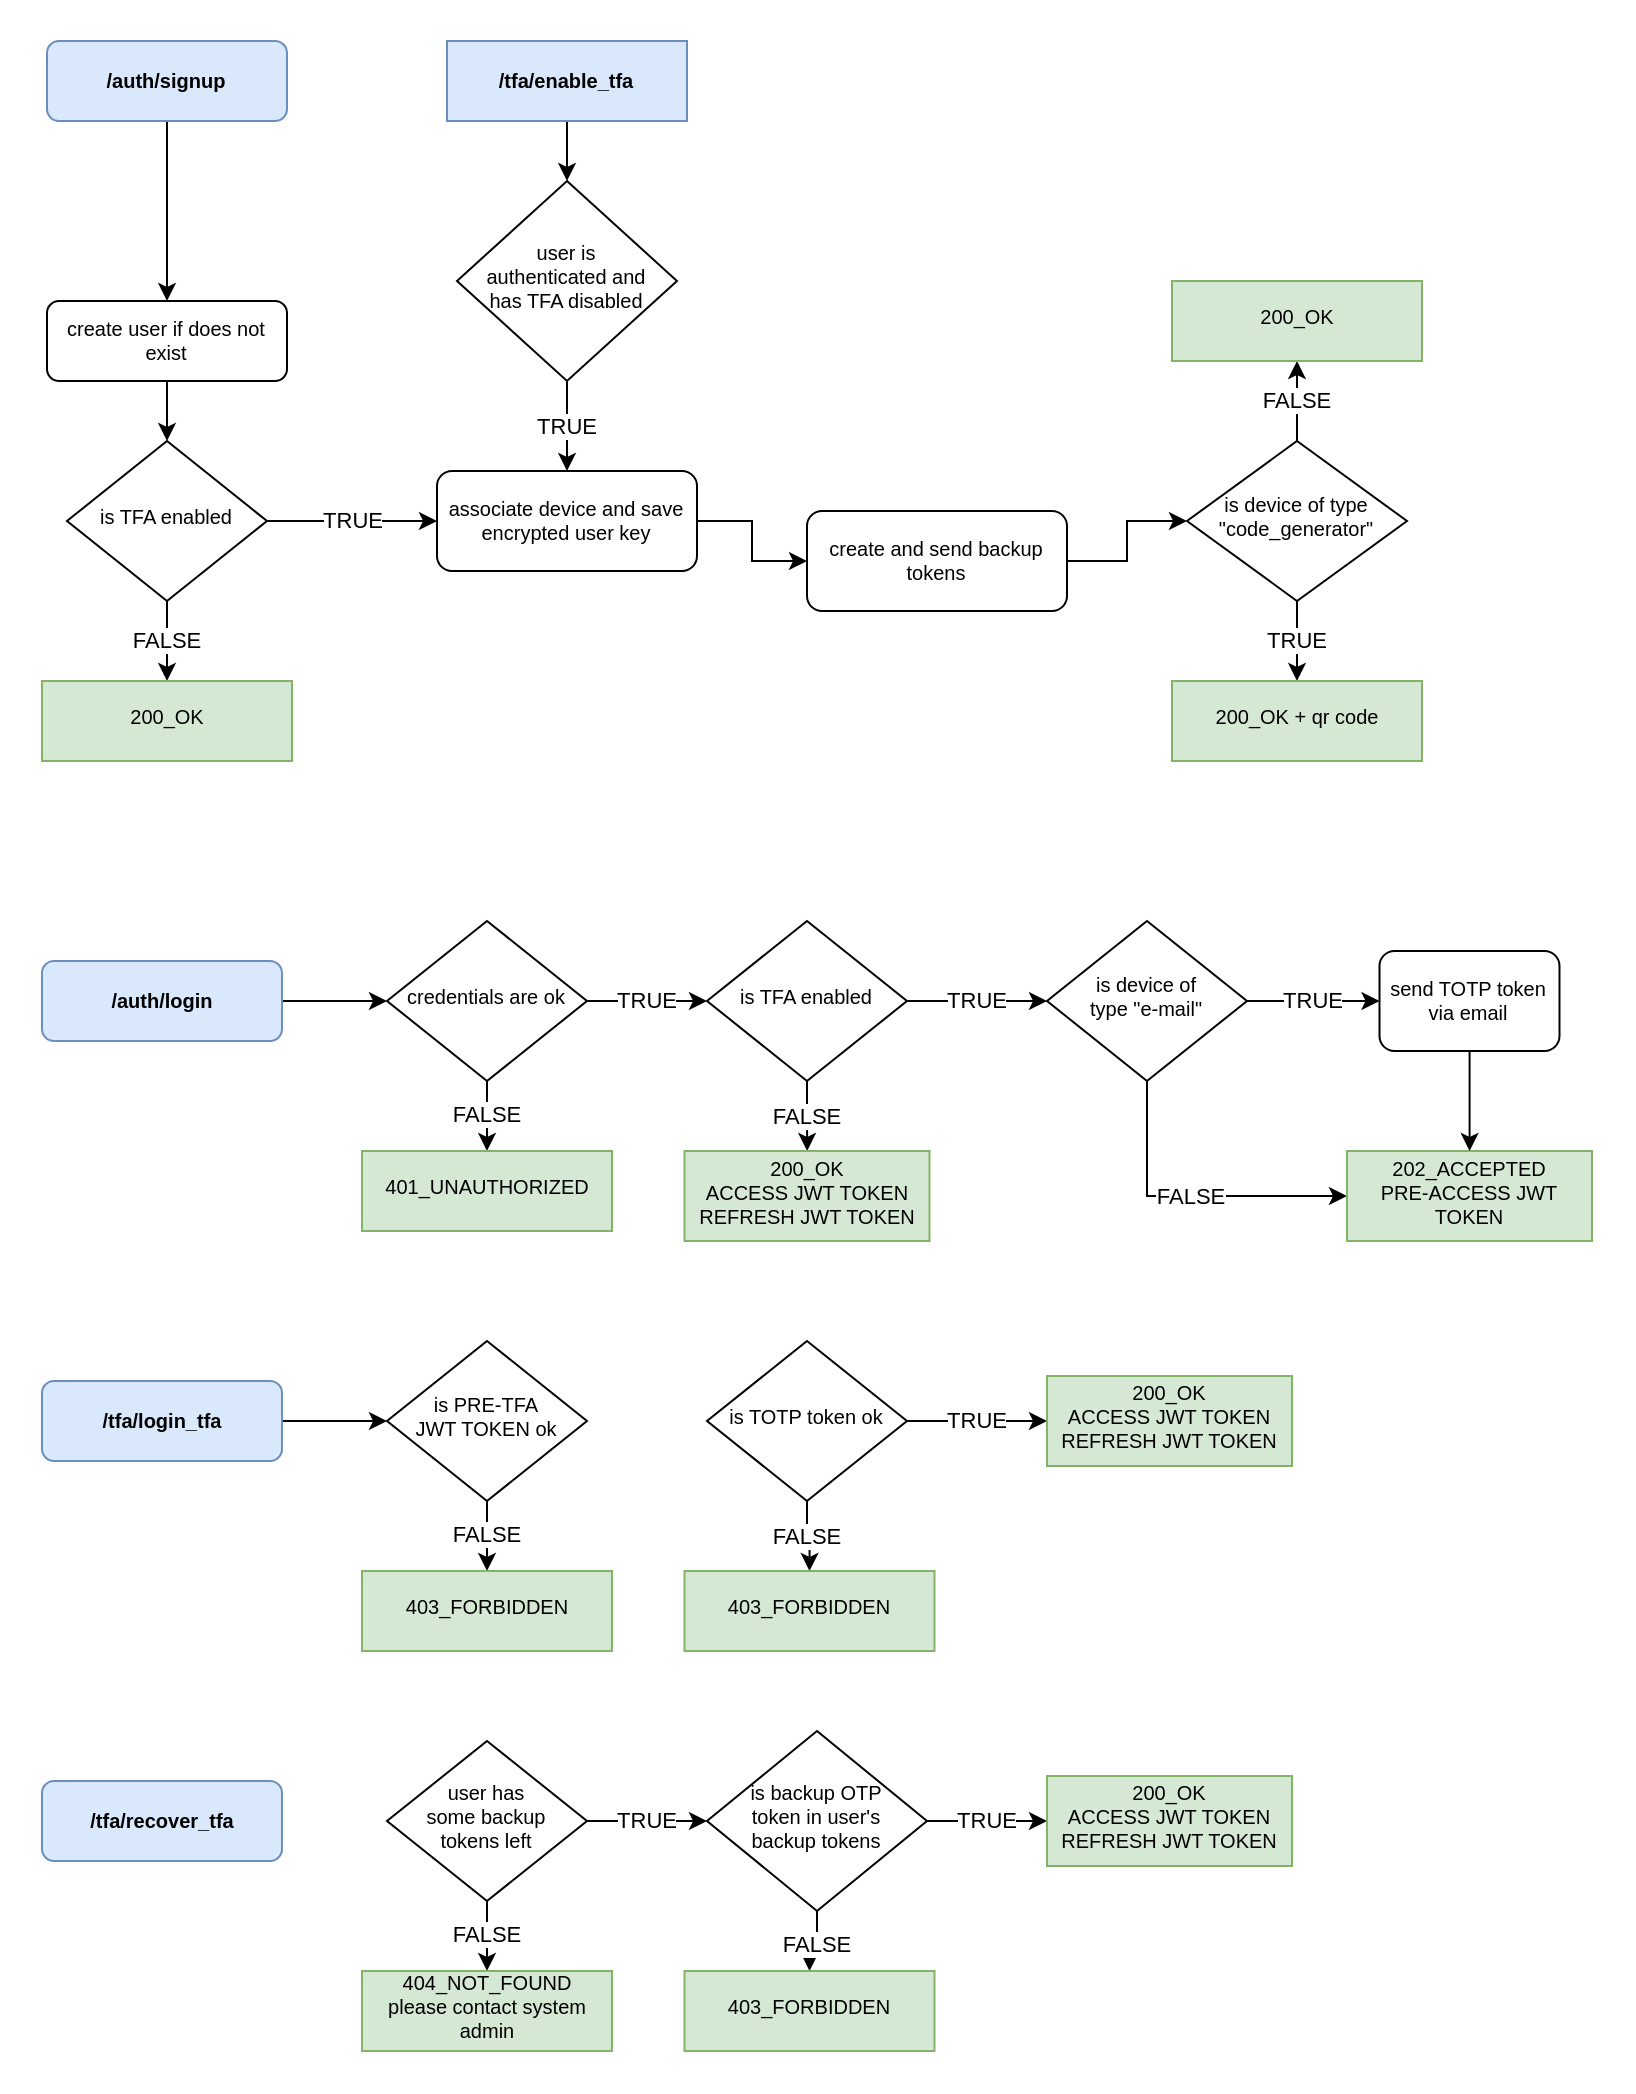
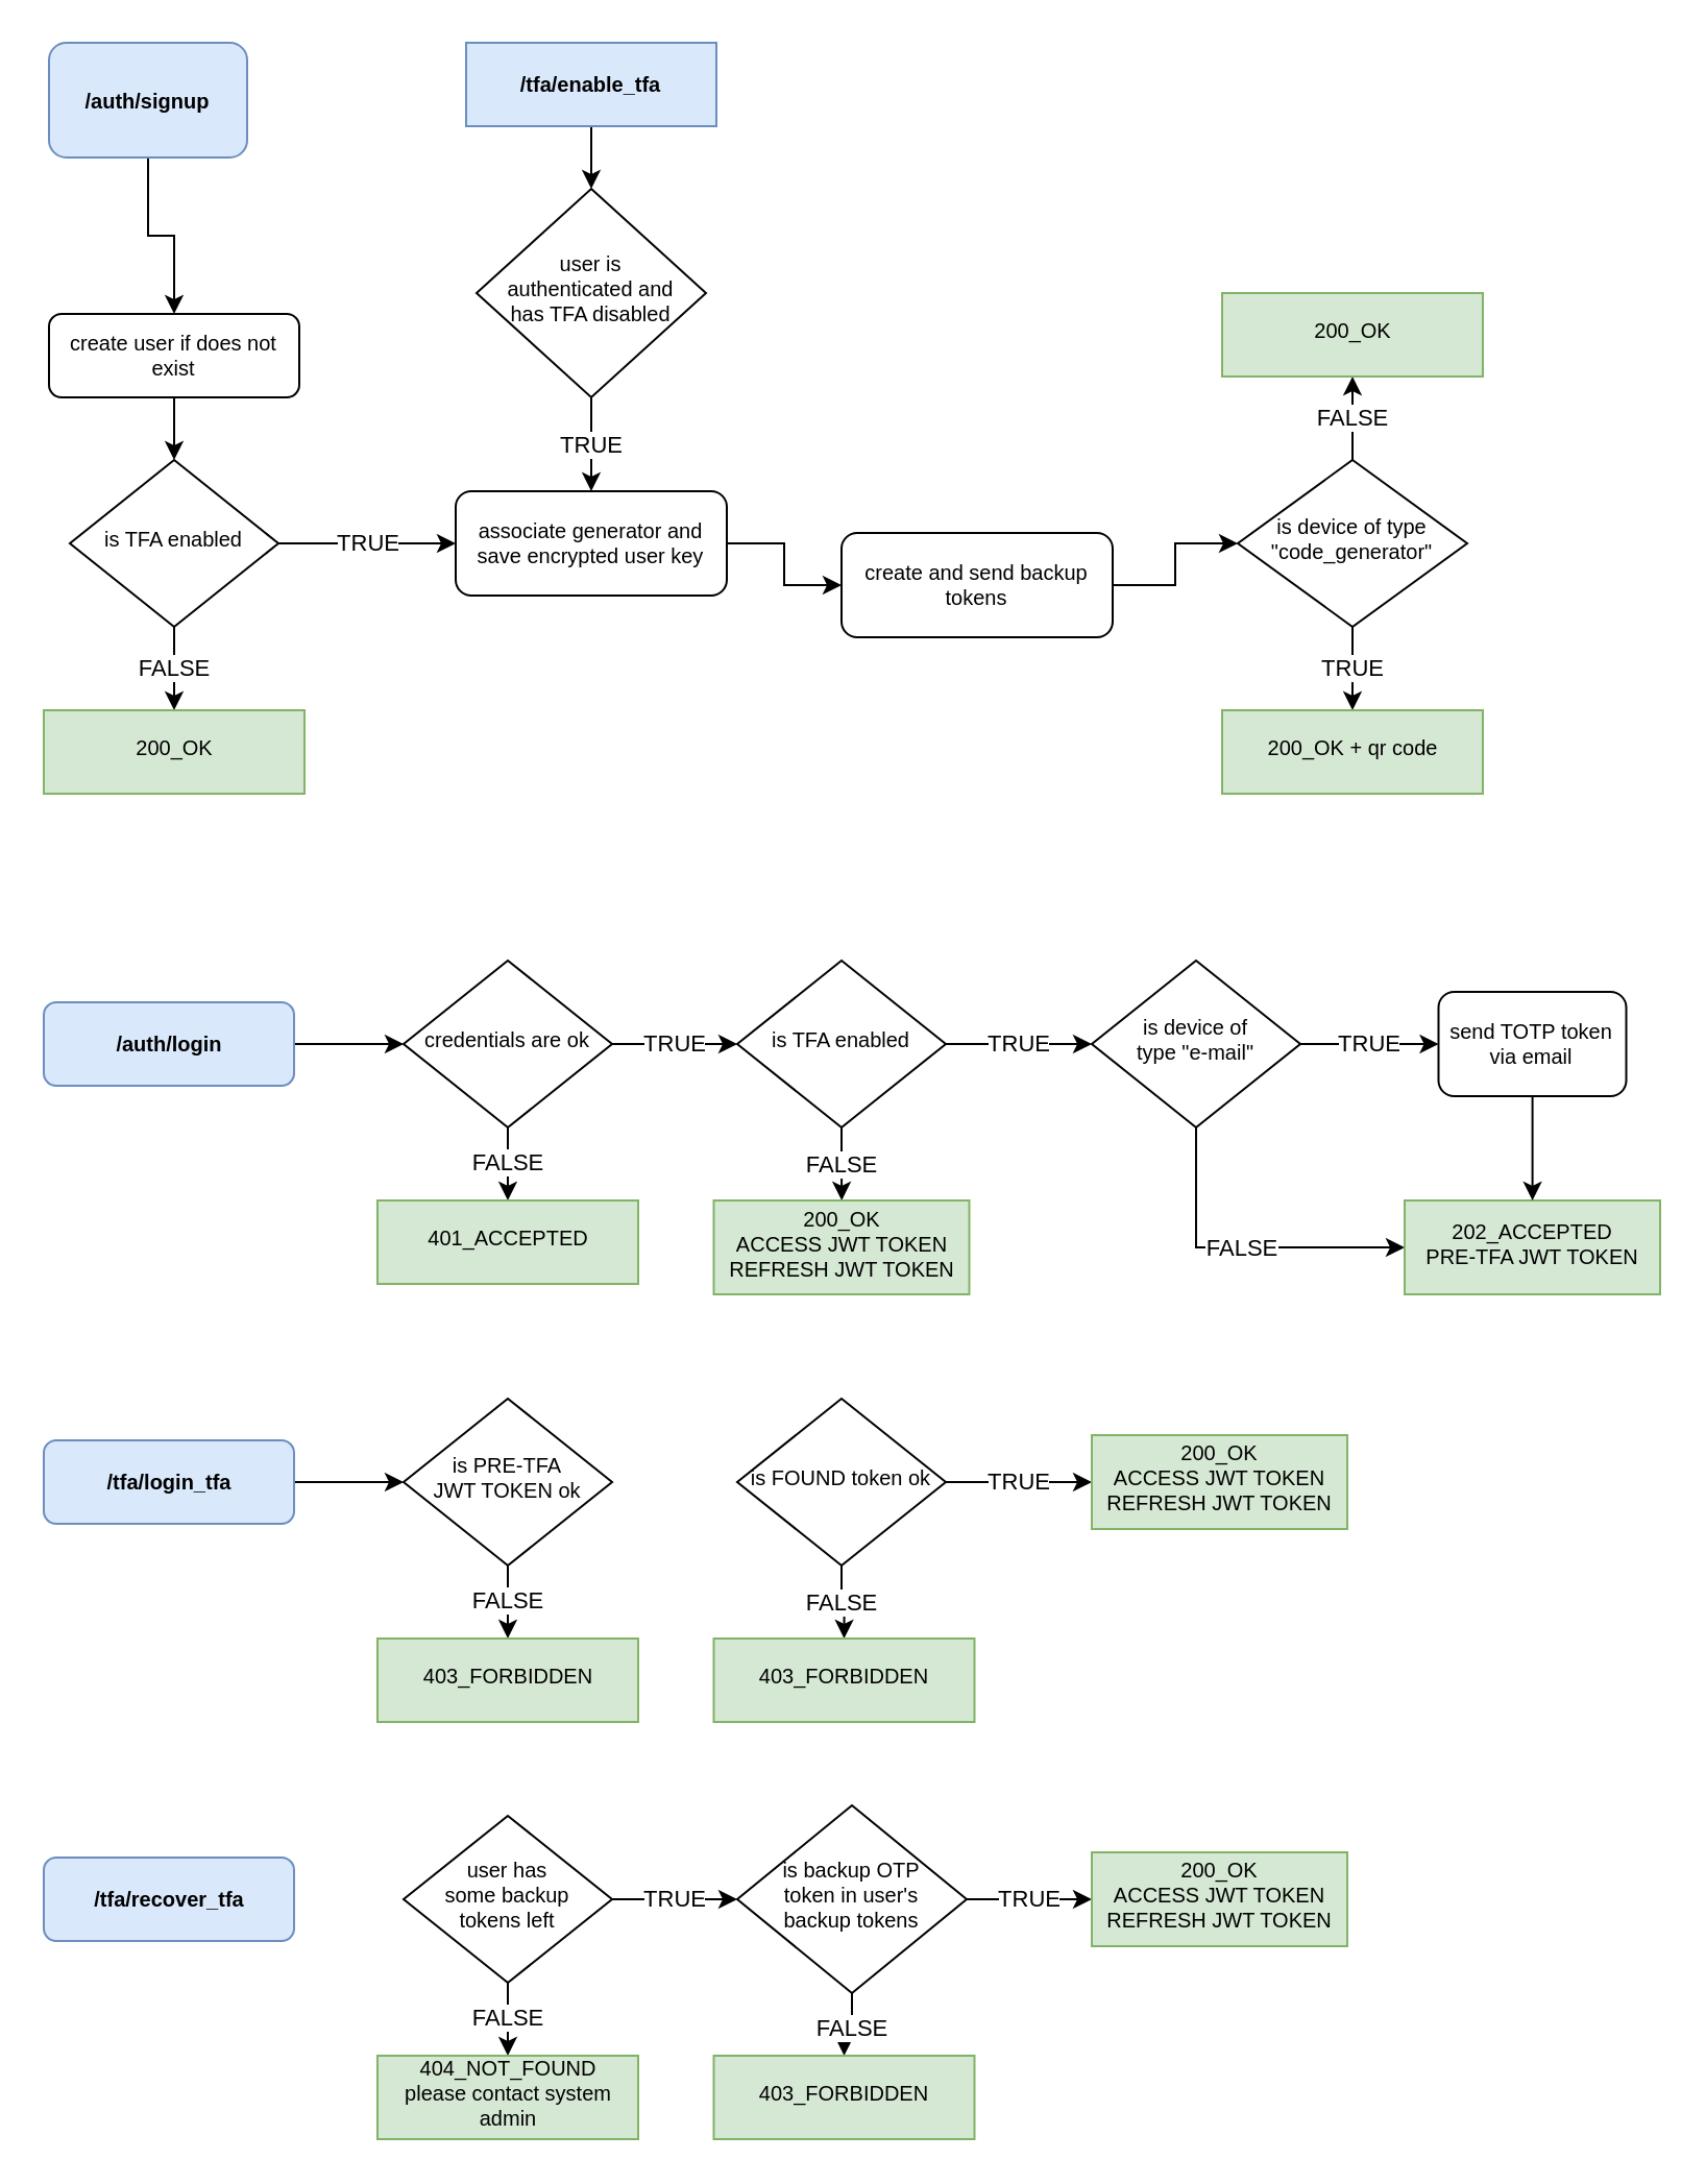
- <mxCell id="3" value="/auth/signup" style="rounded=1;whiteSpace=wrap;html=1;fontSize=10;glass=0;strokeWidth=1;shadow=0;fillColor=#dae8fc;strokeColor=#6c8ebf;fontStyle=1" parent="1" vertex="1"><mxGeometry x="23" y="20" width="120" height="40" as="geometry" /></mxCell>
+ <mxCell id="3" value="/auth/signup" style="rounded=1;whiteSpace=wrap;html=1;fontSize=10;glass=0;strokeWidth=1;shadow=0;fillColor=#dae8fc;strokeColor=#6c8ebf;fontStyle=1" parent="1" vertex="1"><mxGeometry x="23" y="20" width="95" height="55" as="geometry" /></mxCell>
- <mxCell id="10" value="associate device and save encrypted user key" style="rounded=1;whiteSpace=wrap;html=1;fontSize=10;glass=0;strokeWidth=1;shadow=0;" vertex="1" parent="1"><mxGeometry x="218" y="235" width="130" height="50" as="geometry" /></mxCell>
+ <mxCell id="10" value="associate generator and save encrypted user key" style="rounded=1;whiteSpace=wrap;html=1;fontSize=10;glass=0;strokeWidth=1;shadow=0;" vertex="1" parent="1"><mxGeometry x="218" y="235" width="130" height="50" as="geometry" /></mxCell>
- <mxCell id="28" value="401_UNAUTHORIZED" style="whiteSpace=wrap;html=1;fontSize=10;shadow=0;strokeWidth=1;spacing=6;spacingTop=-4;rounded=0;fillColor=#d5e8d4;strokeColor=#82b366;" vertex="1" parent="1"><mxGeometry x="180.5" y="575" width="125" height="40" as="geometry" /></mxCell>
+ <mxCell id="28" value="401_ACCEPTED" style="whiteSpace=wrap;html=1;fontSize=10;shadow=0;strokeWidth=1;spacing=6;spacingTop=-4;rounded=0;fillColor=#d5e8d4;strokeColor=#82b366;" vertex="1" parent="1"><mxGeometry x="180.5" y="575" width="125" height="40" as="geometry" /></mxCell>
- <mxCell id="36" value="202_ACCEPTED&lt;br&gt;PRE-ACCESS JWT TOKEN" style="whiteSpace=wrap;html=1;fontSize=10;shadow=0;strokeWidth=1;spacing=6;spacingTop=-4;rounded=0;fillColor=#d5e8d4;strokeColor=#82b366;" vertex="1" parent="1"><mxGeometry x="673" y="575" width="122.5" height="45" as="geometry" /></mxCell>
+ <mxCell id="36" value="202_ACCEPTED&lt;br&gt;PRE-TFA JWT TOKEN" style="whiteSpace=wrap;html=1;fontSize=10;shadow=0;strokeWidth=1;spacing=6;spacingTop=-4;rounded=0;fillColor=#d5e8d4;strokeColor=#82b366;" vertex="1" parent="1"><mxGeometry x="673" y="575" width="122.5" height="45" as="geometry" /></mxCell>
- <mxCell id="46" value="is TOTP token ok" style="rhombus;whiteSpace=wrap;html=1;shadow=0;fontFamily=Helvetica;fontSize=10;align=center;strokeWidth=1;spacing=6;spacingTop=-4;" vertex="1" parent="1"><mxGeometry x="353" y="670" width="100" height="80" as="geometry" /></mxCell>
+ <mxCell id="46" value="is FOUND token ok" style="rhombus;whiteSpace=wrap;html=1;shadow=0;fontFamily=Helvetica;fontSize=10;align=center;strokeWidth=1;spacing=6;spacingTop=-4;" vertex="1" parent="1"><mxGeometry x="353" y="670" width="100" height="80" as="geometry" /></mxCell>
